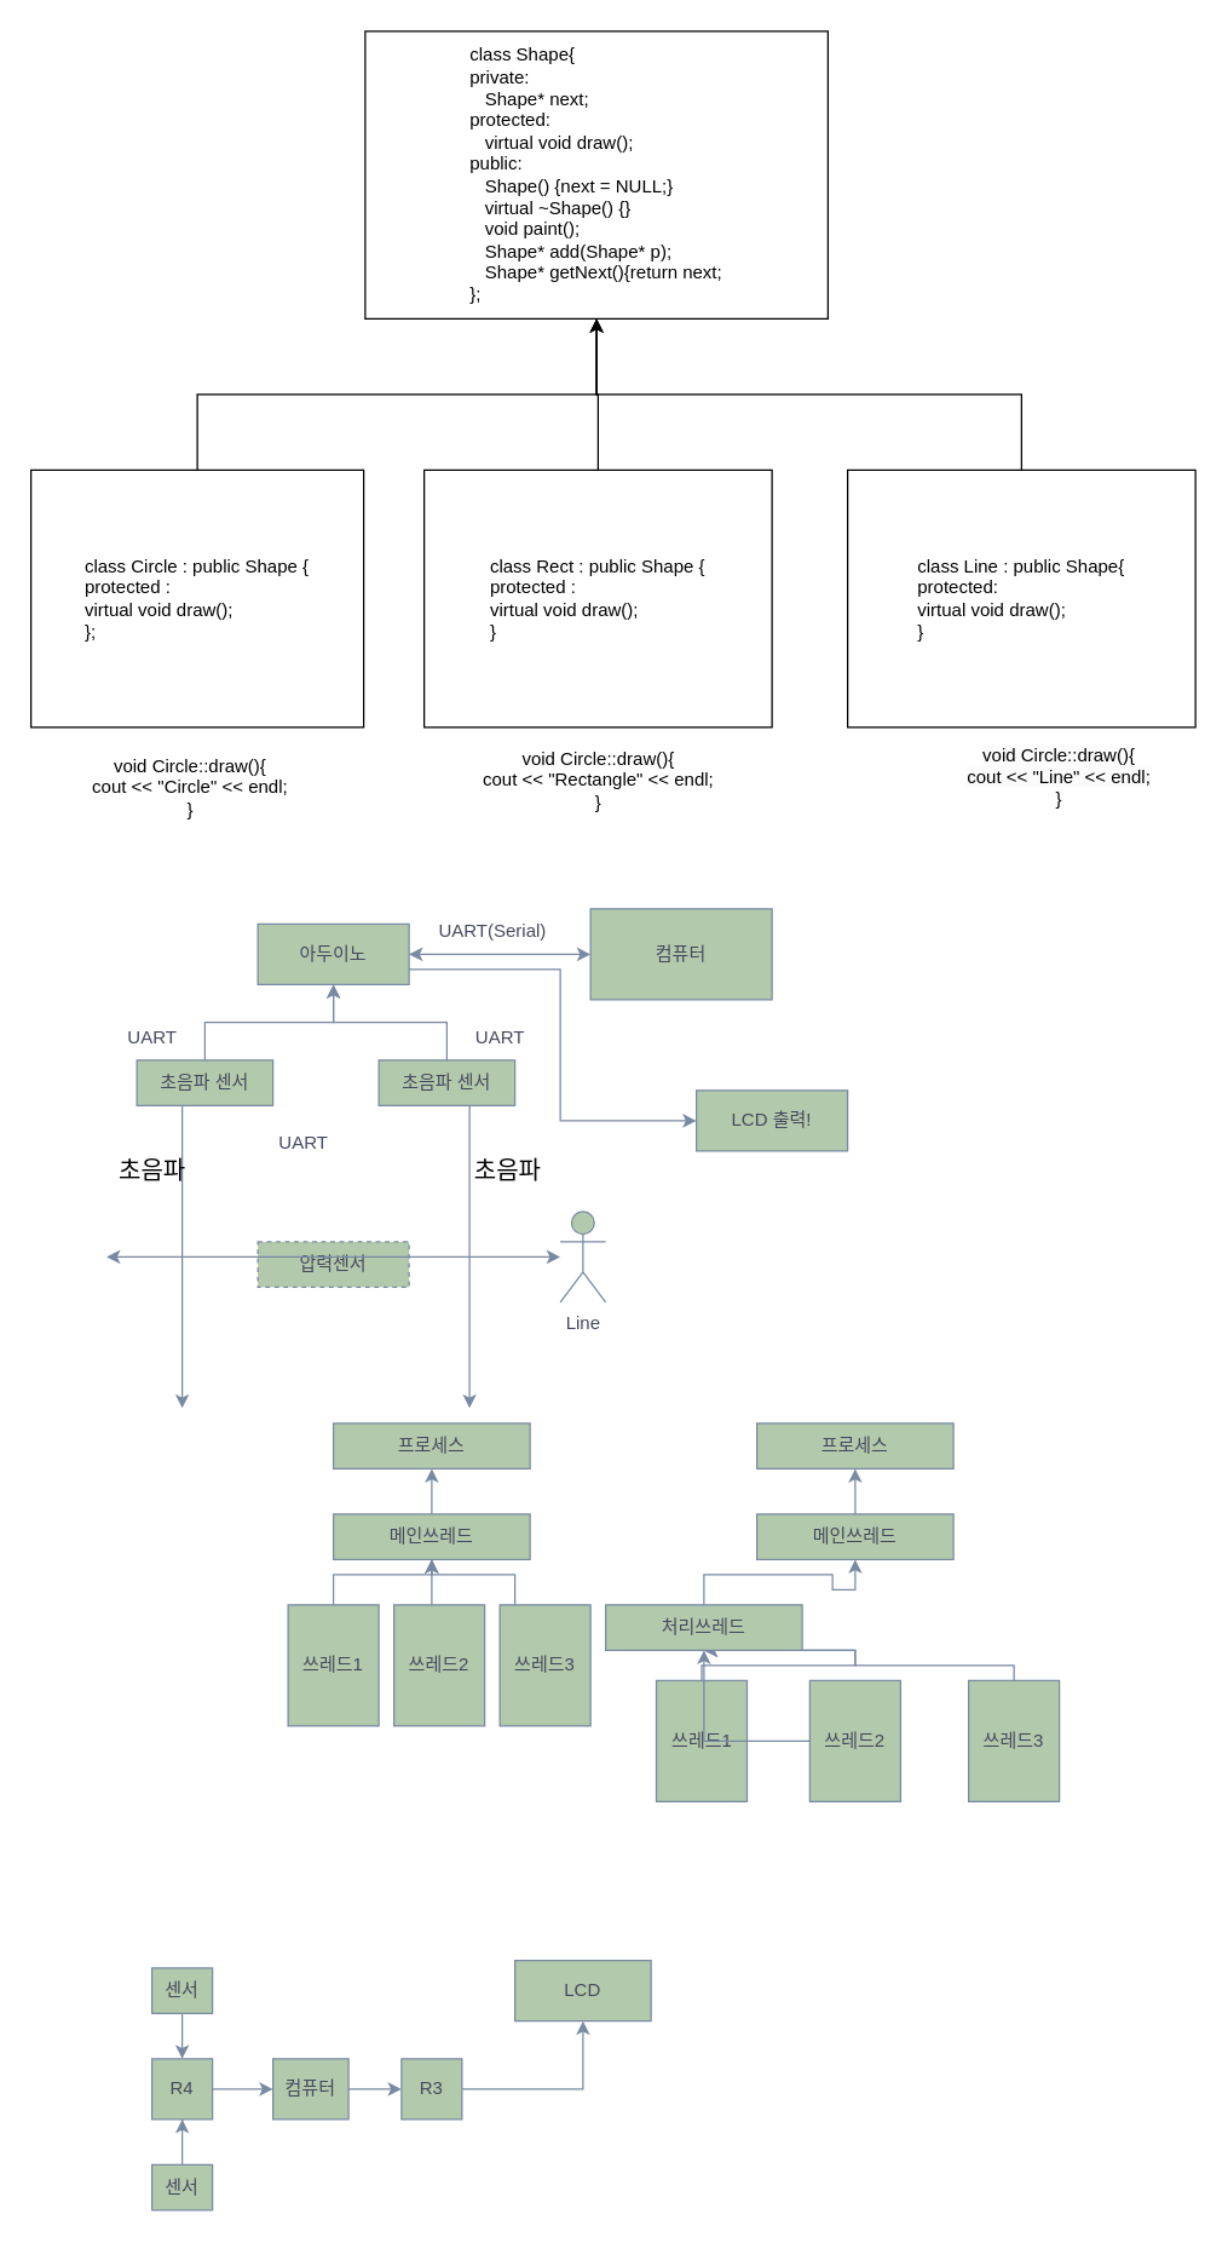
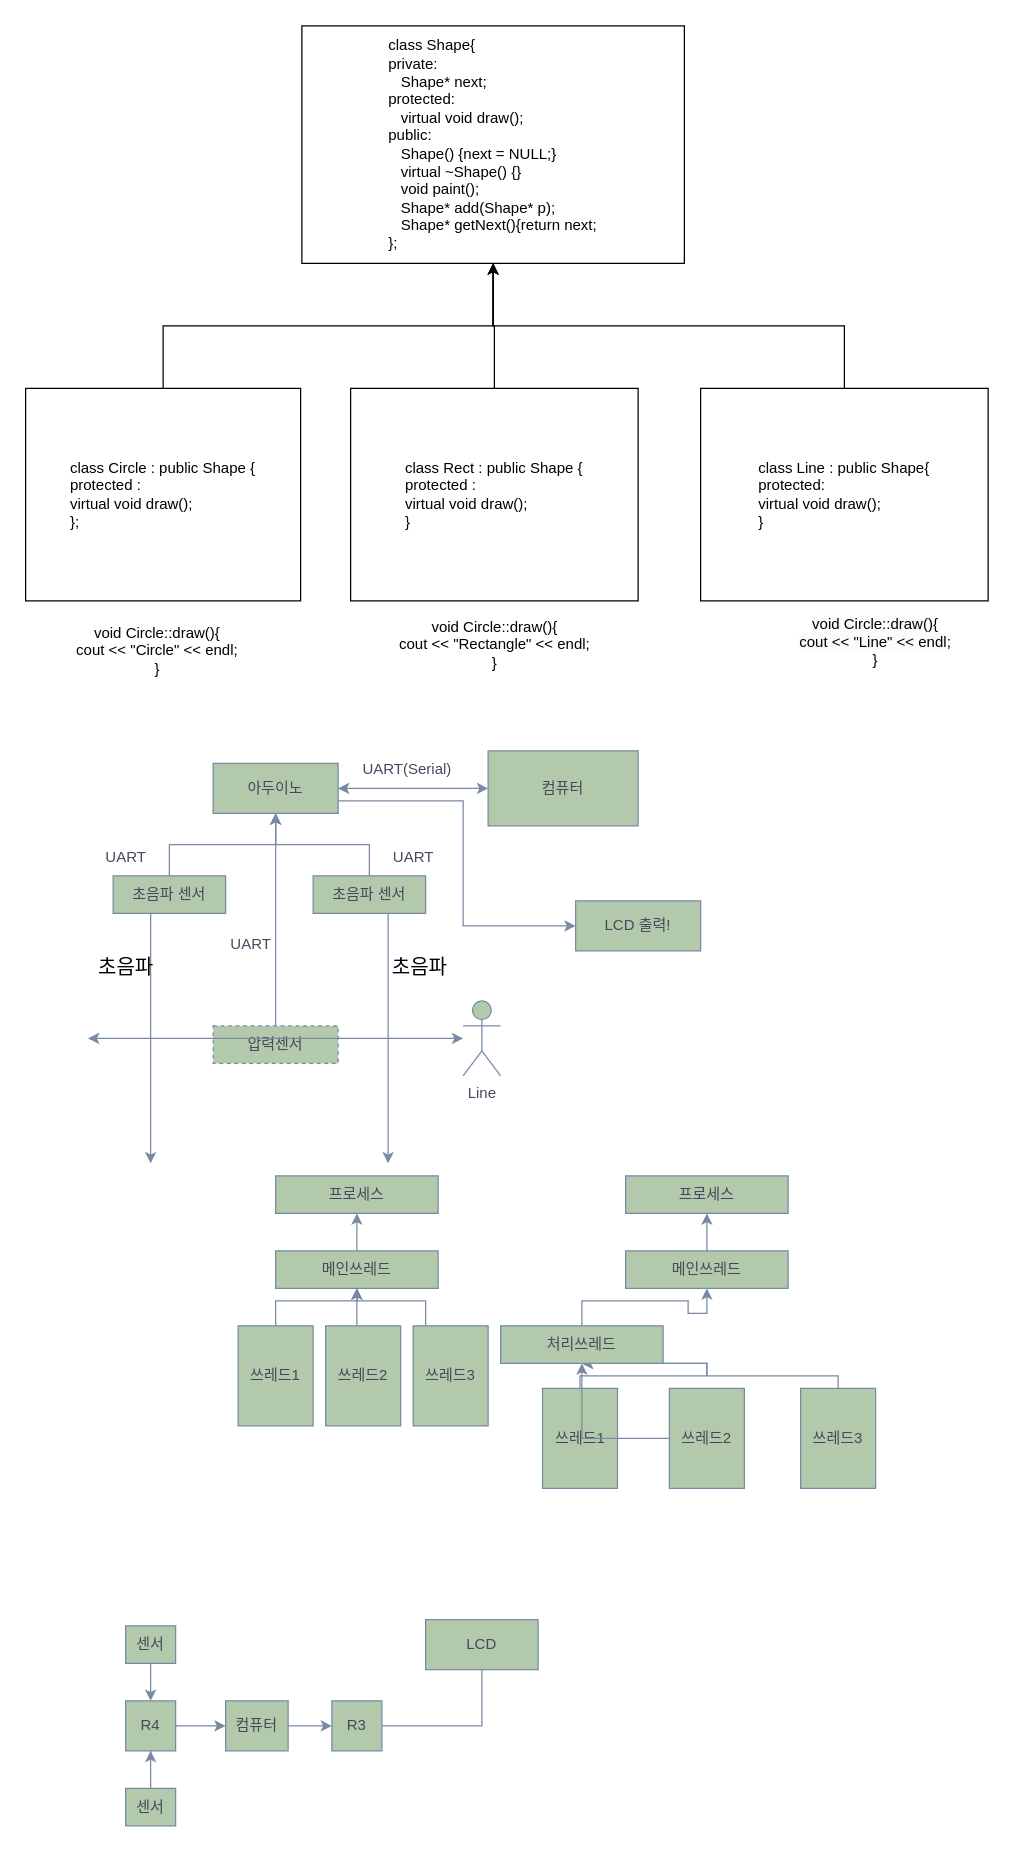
+ <mxCell id="17" value="" style="edgeStyle=orthogonalEdgeStyle;rounded=0;orthogonalLoop=1;jettySize=auto;html=1;entryX=0.5;entryY=1;entryDx=0;entryDy=0;labelBackgroundColor=none;strokeColor=#788AA3;fontColor=default;" edge="1" parent="1" source="18" target="12"><mxGeometry relative="1" as="geometry" /></mxCell>
- <mxCell id="59" value="" style="edgeStyle=orthogonalEdgeStyle;rounded=0;orthogonalLoop=1;jettySize=auto;html=1;strokeColor=#788AA3;fontColor=#46495D;fillColor=#B2C9AB;" edge="1" parent="1" source="60" target="61"><mxGeometry relative="1" as="geometry" /></mxCell>
+ <mxCell id="59" value="" style="edgeStyle=orthogonalEdgeStyle;rounded=0;orthogonalLoop=1;jettySize=auto;html=1;strokeColor=#788AA3;fontColor=#46495D;fillColor=#B2C9AB;endArrow=none;" edge="1" parent="1" source="60" target="61"><mxGeometry relative="1" as="geometry" /></mxCell>
